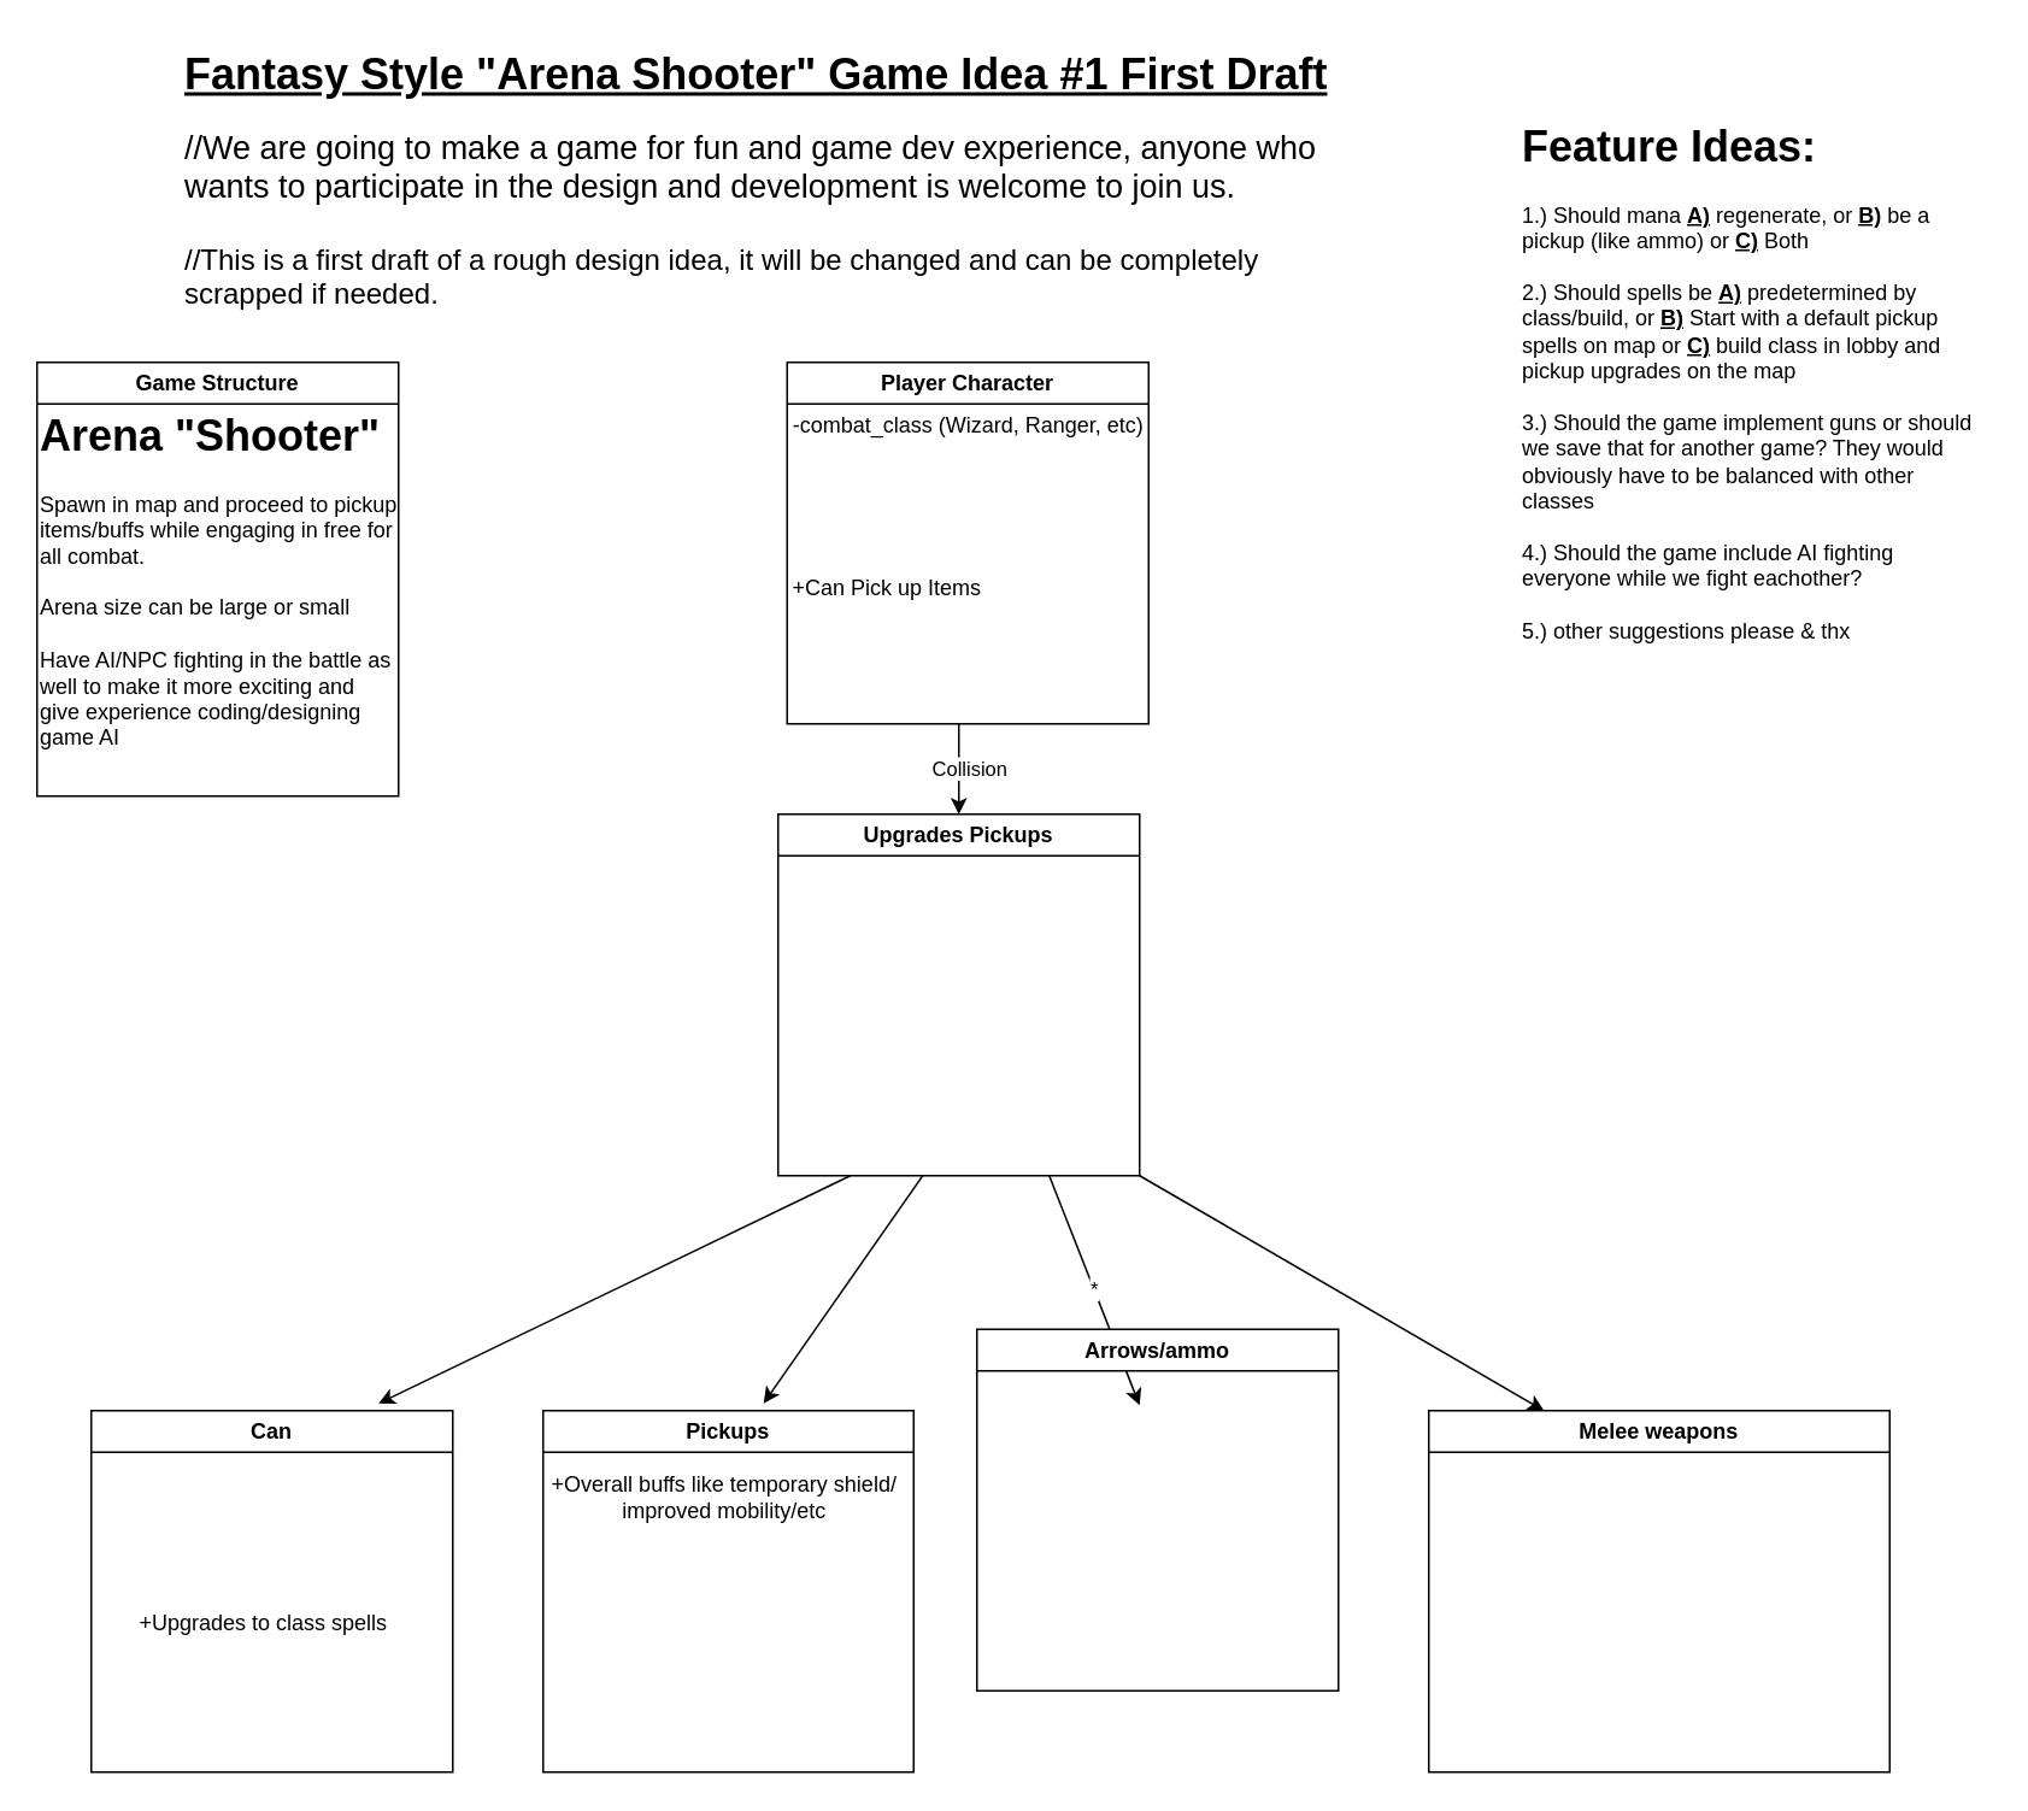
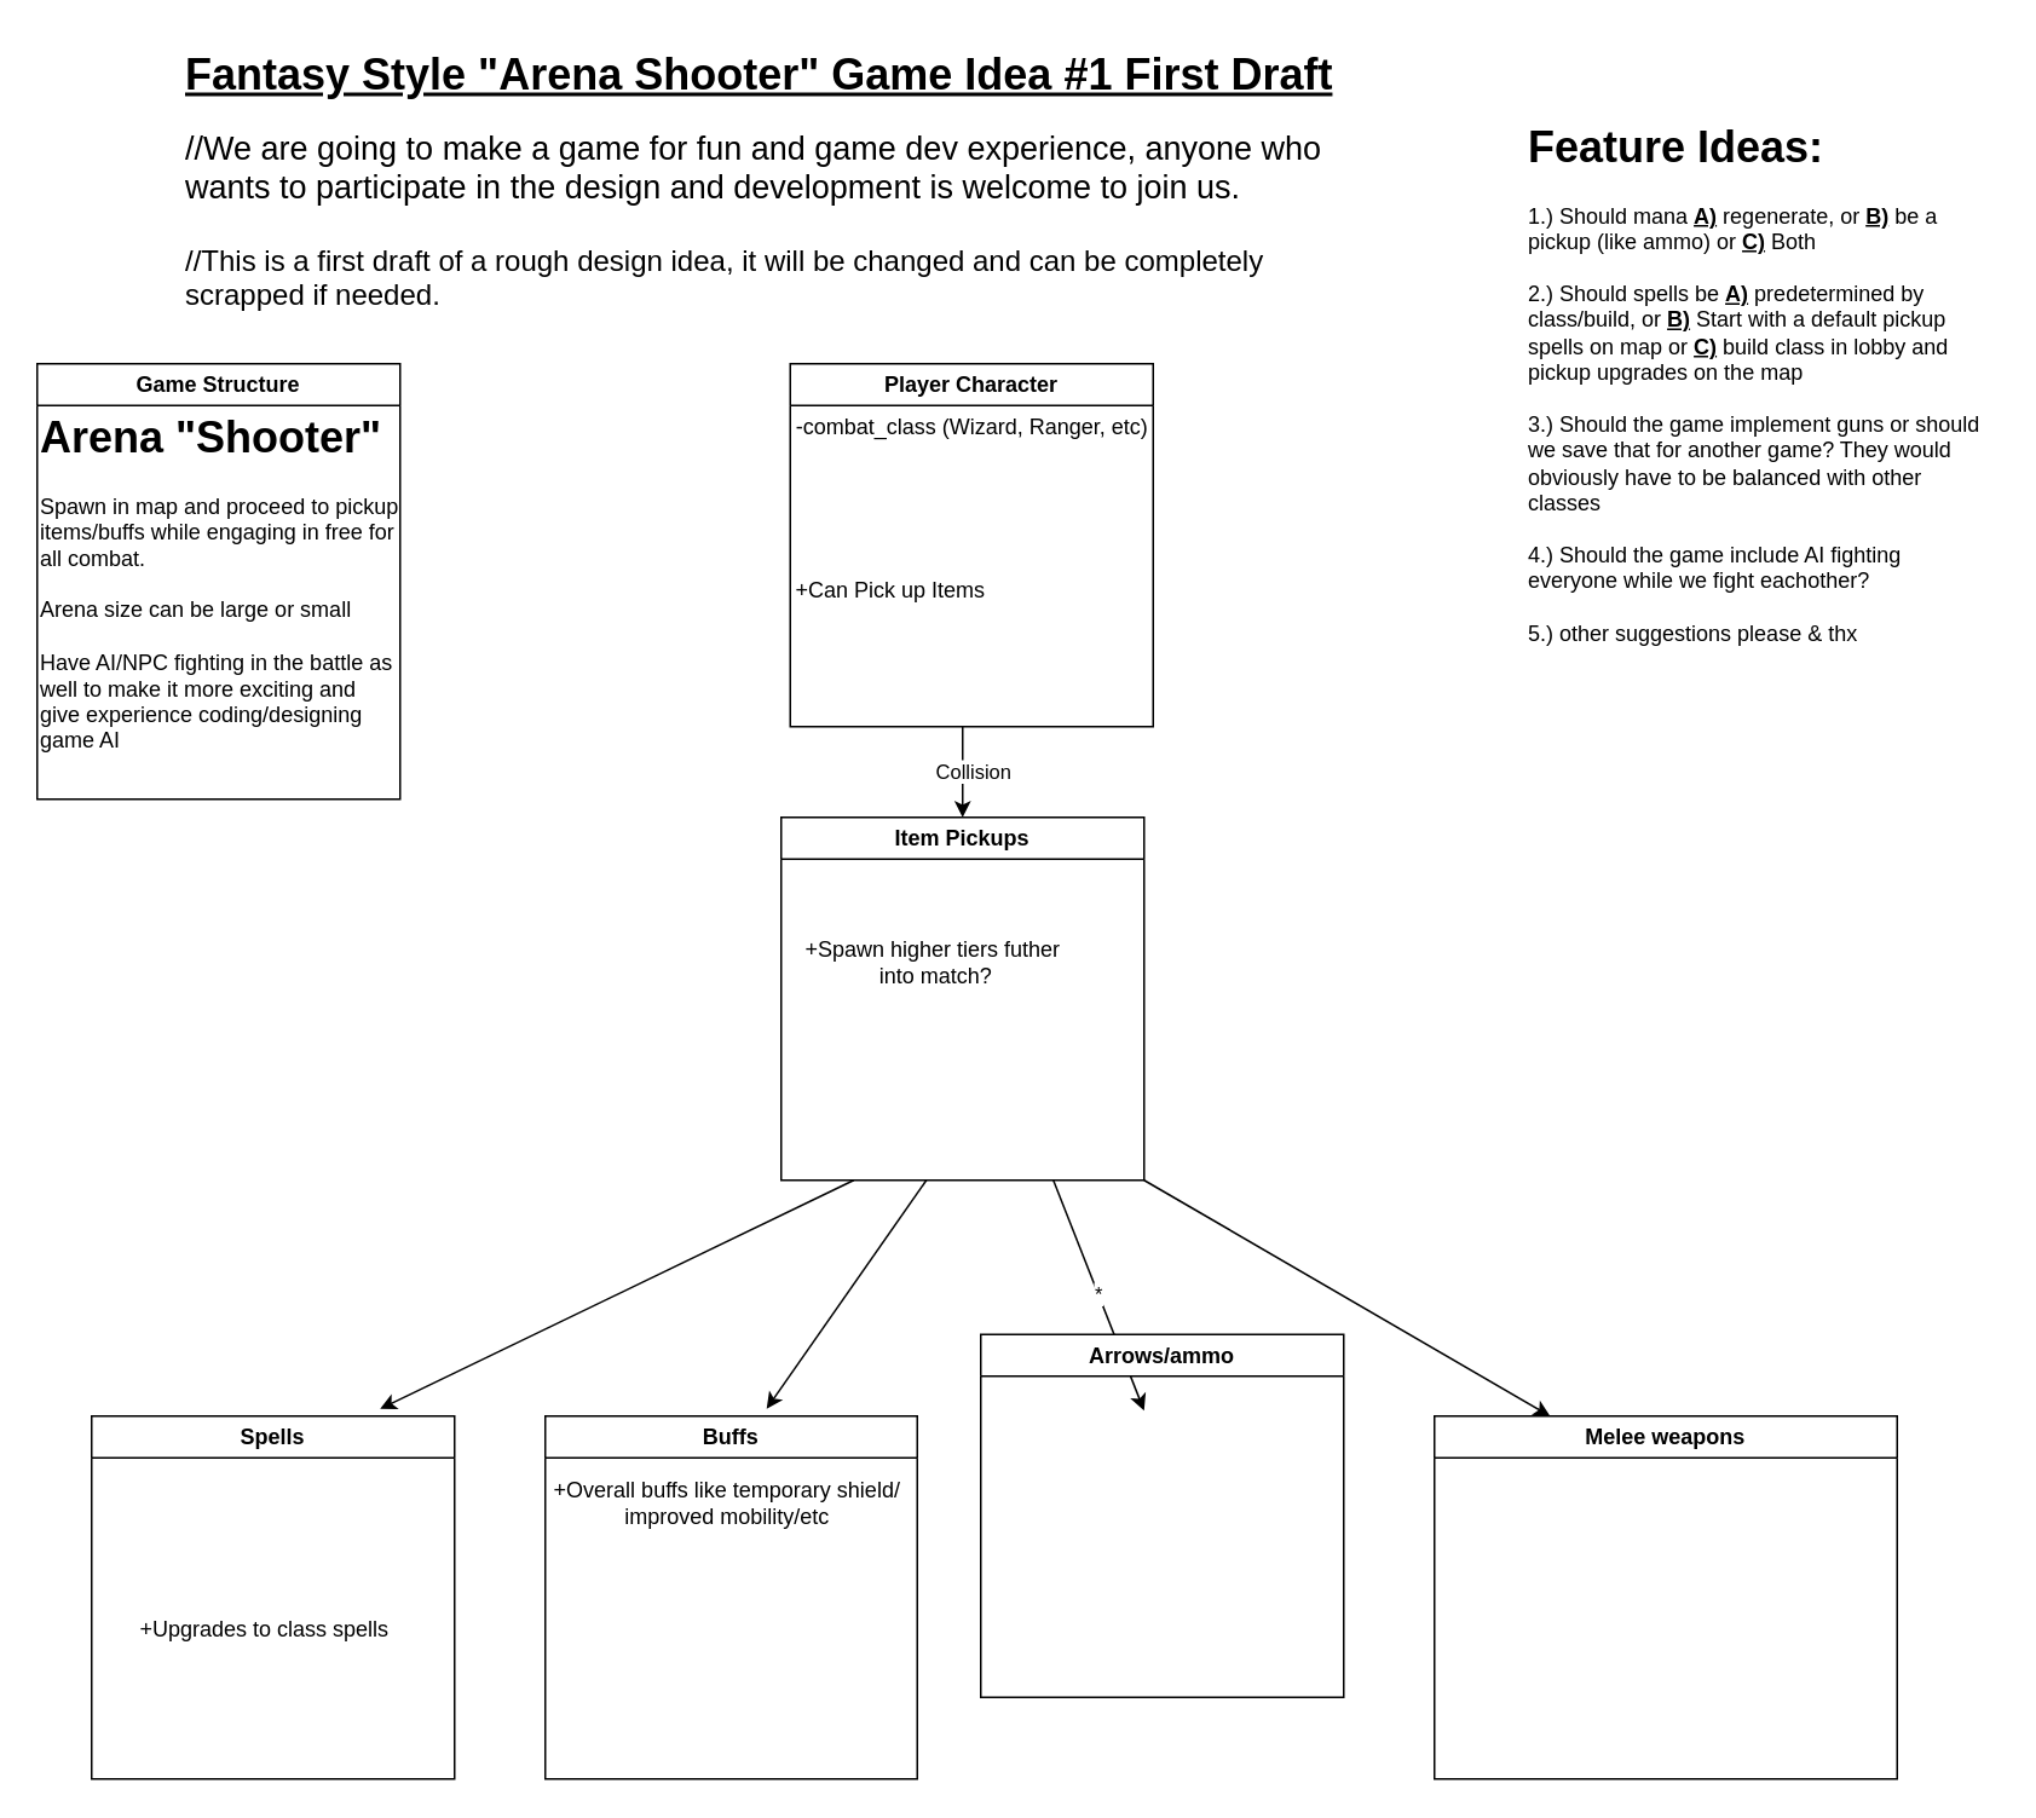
- <mxCell id="7" value="Upgrades Pickups" style="swimlane;whiteSpace=wrap;html=1;" vertex="1" parent="1"><mxGeometry x="430" y="450" width="200" height="200" as="geometry" /></mxCell>
+ <mxCell id="7" value="Item Pickups" style="swimlane;whiteSpace=wrap;html=1;" vertex="1" parent="1"><mxGeometry x="430" y="450" width="200" height="200" as="geometry" /></mxCell>
+ <mxCell id="11" value="+Spawn higher tiers futher&amp;nbsp;&lt;div&gt;into match?&lt;/div&gt;" style="text;html=1;align=center;verticalAlign=middle;resizable=0;points=[];autosize=1;strokeColor=none;fillColor=none;" vertex="1" parent="7"><mxGeometry y="60" width="170" height="40" as="geometry" /></mxCell>
- <mxCell id="15" value="Can" style="swimlane;whiteSpace=wrap;html=1;" vertex="1" parent="1"><mxGeometry x="50" y="780" width="200" height="200" as="geometry" /></mxCell>
+ <mxCell id="15" value="Spells" style="swimlane;whiteSpace=wrap;html=1;" vertex="1" parent="1"><mxGeometry x="50" y="780" width="200" height="200" as="geometry" /></mxCell>
- <mxCell id="12" value="Pickups" style="swimlane;whiteSpace=wrap;html=1;" vertex="1" parent="1"><mxGeometry x="300" y="780" width="205" height="200" as="geometry" /></mxCell>
+ <mxCell id="12" value="Buffs" style="swimlane;whiteSpace=wrap;html=1;" vertex="1" parent="1"><mxGeometry x="300" y="780" width="205" height="200" as="geometry" /></mxCell>
